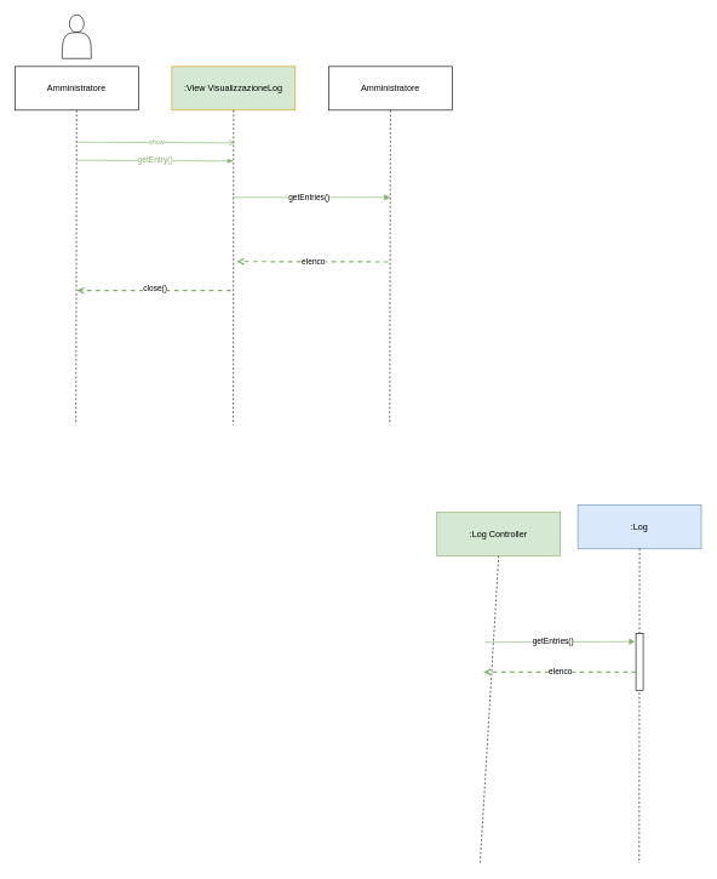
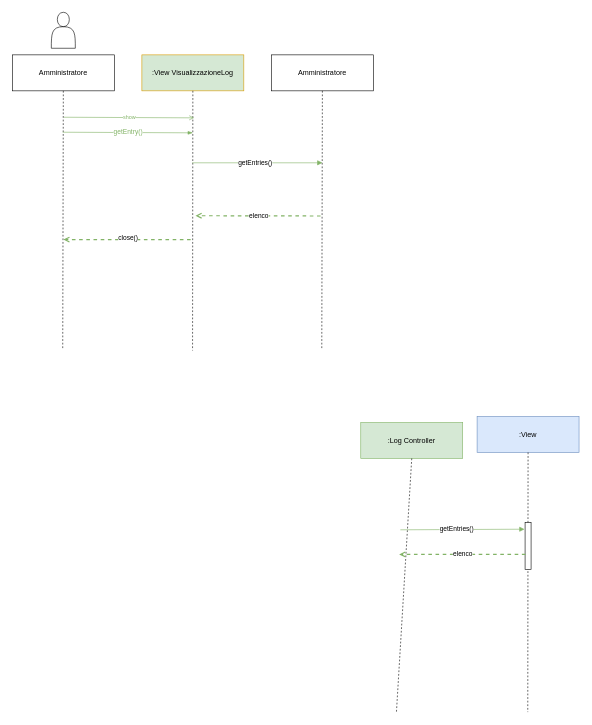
- <mxCell id="14" value=":Log" style="rounded=0;whiteSpace=wrap;html=1;fillColor=#dae8fc;strokeColor=#6c8ebf;" vertex="1" parent="1"><mxGeometry x="795" y="694" width="170" height="60" as="geometry" /></mxCell>
+ <mxCell id="14" value=":View" style="rounded=0;whiteSpace=wrap;html=1;fillColor=#dae8fc;strokeColor=#6c8ebf;" vertex="1" parent="1"><mxGeometry x="795" y="694" width="170" height="60" as="geometry" /></mxCell>
